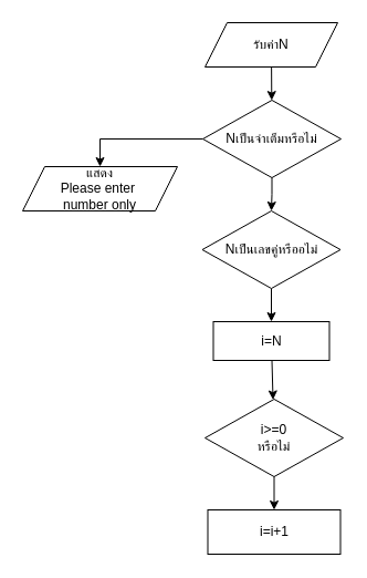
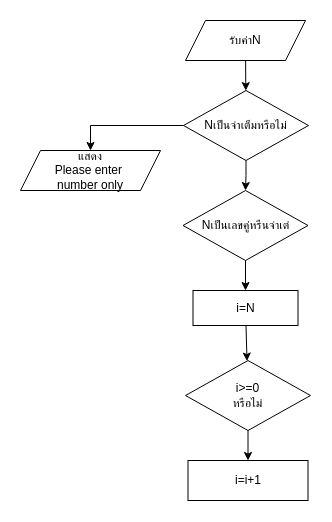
- <mxCell id="9" value="Nเป็นเลขคู่หรืออไม่" style="rhombus;whiteSpace=wrap;html=1;" vertex="1" parent="1"><mxGeometry x="182.5" y="190" width="125" height="70" as="geometry" /></mxCell>
+ <mxCell id="9" value="Nเป็นเลขคู่หรืนจำเต่" style="rhombus;whiteSpace=wrap;html=1;" vertex="1" parent="1"><mxGeometry x="182.5" y="190" width="125" height="70" as="geometry" /></mxCell>
